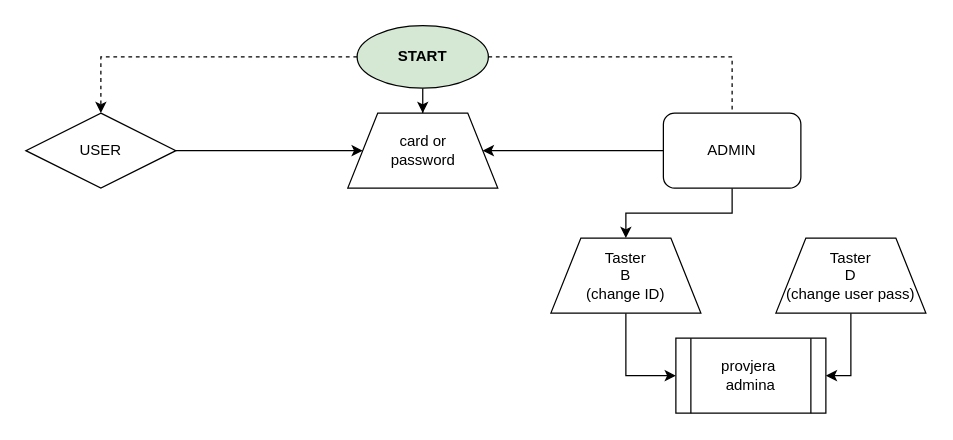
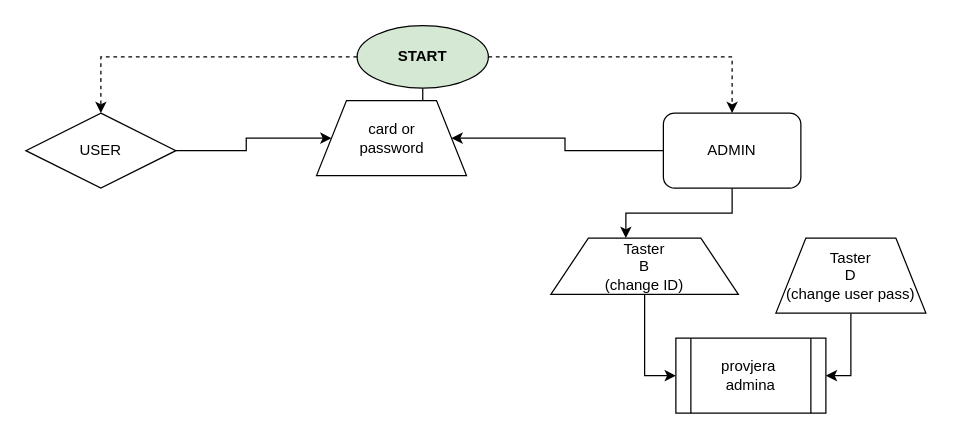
- <mxCell id="4" style="edgeStyle=orthogonalEdgeStyle;rounded=0;orthogonalLoop=1;jettySize=auto;html=1;exitX=1;exitY=0.5;exitDx=0;exitDy=0;entryX=0.5;entryY=0;entryDx=0;entryDy=0;dashed=1;endArrow=none;" edge="1" parent="1" source="5" target="10"><mxGeometry relative="1" as="geometry"><mxPoint x="600" y="45" as="targetPoint" /></mxGeometry></mxCell>
+ <mxCell id="4" style="edgeStyle=orthogonalEdgeStyle;rounded=0;orthogonalLoop=1;jettySize=auto;html=1;exitX=1;exitY=0.5;exitDx=0;exitDy=0;entryX=0.5;entryY=0;entryDx=0;entryDy=0;dashed=1;" edge="1" parent="1" source="5" target="10"><mxGeometry relative="1" as="geometry"><mxPoint x="600" y="45" as="targetPoint" /></mxGeometry></mxCell>
- <mxCell id="11" value="card or&lt;br&gt;password" style="shape=trapezoid;perimeter=trapezoidPerimeter;whiteSpace=wrap;html=1;shadow=0;labelBackgroundColor=none;strokeColor=#000000;gradientColor=none;" vertex="1" parent="1"><mxGeometry x="277.5" y="90" width="120" height="60" as="geometry" /></mxCell>
+ <mxCell id="11" value="card or&lt;br&gt;password" style="shape=trapezoid;perimeter=trapezoidPerimeter;whiteSpace=wrap;html=1;shadow=0;labelBackgroundColor=none;strokeColor=#000000;gradientColor=none;" vertex="1" parent="1"><mxGeometry x="252.5" y="80" width="120" height="60" as="geometry" /></mxCell>
- <mxCell id="15" value="Taster&lt;br&gt;B&lt;br&gt;(change ID)" style="shape=trapezoid;perimeter=trapezoidPerimeter;whiteSpace=wrap;html=1;shadow=0;labelBackgroundColor=none;strokeColor=#000000;gradientColor=none;" vertex="1" parent="1"><mxGeometry x="440" y="190" width="120" height="60" as="geometry" /></mxCell>
+ <mxCell id="15" value="Taster&lt;br&gt;B&lt;br&gt;(change ID)" style="shape=trapezoid;perimeter=trapezoidPerimeter;whiteSpace=wrap;html=1;shadow=0;labelBackgroundColor=none;strokeColor=#000000;gradientColor=none;" vertex="1" parent="1"><mxGeometry x="440" y="190" width="150" height="45" as="geometry" /></mxCell>
